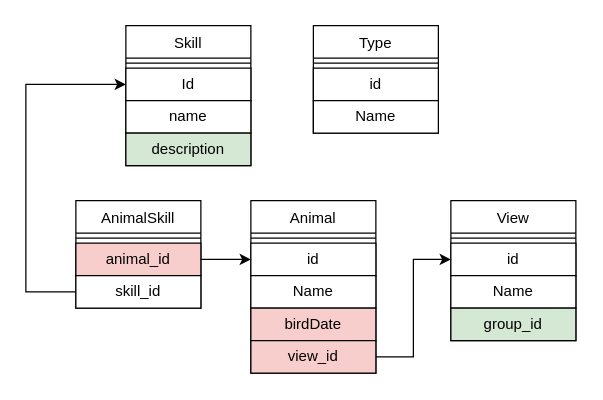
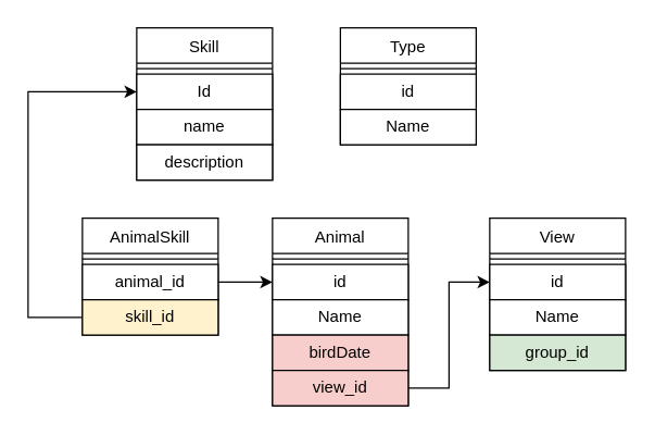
- <mxCell id="14" value="description" style="whiteSpace=wrap;html=1;fillColor=#d5e8d4;" parent="10" vertex="1"><mxGeometry y="86" width="100" height="26" as="geometry" /></mxCell>
+ <mxCell id="14" value="description" style="whiteSpace=wrap;html=1;" parent="10" vertex="1"><mxGeometry y="86" width="100" height="26" as="geometry" /></mxCell>
- <mxCell id="4" value="animal_id" style="whiteSpace=wrap;html=1;fillColor=#f8cecc;" parent="2" vertex="1"><mxGeometry y="34" width="100" height="26" as="geometry" /></mxCell>
+ <mxCell id="4" value="animal_id" style="whiteSpace=wrap;html=1;" parent="2" vertex="1"><mxGeometry y="34" width="100" height="26" as="geometry" /></mxCell>
- <mxCell id="5" value="skill_id" style="whiteSpace=wrap;html=1;" parent="2" vertex="1"><mxGeometry y="60" width="100" height="26" as="geometry" /></mxCell>
+ <mxCell id="5" value="skill_id" style="whiteSpace=wrap;html=1;fillColor=#fff2cc;" parent="2" vertex="1"><mxGeometry y="60" width="100" height="26" as="geometry" /></mxCell>
